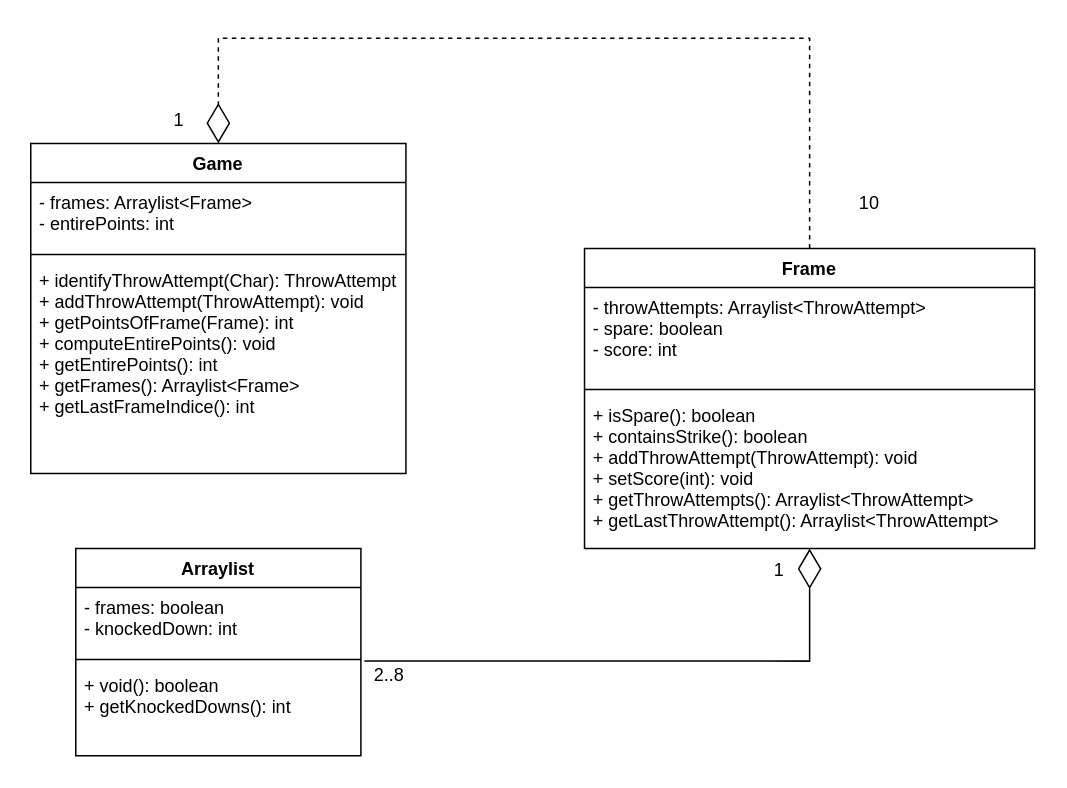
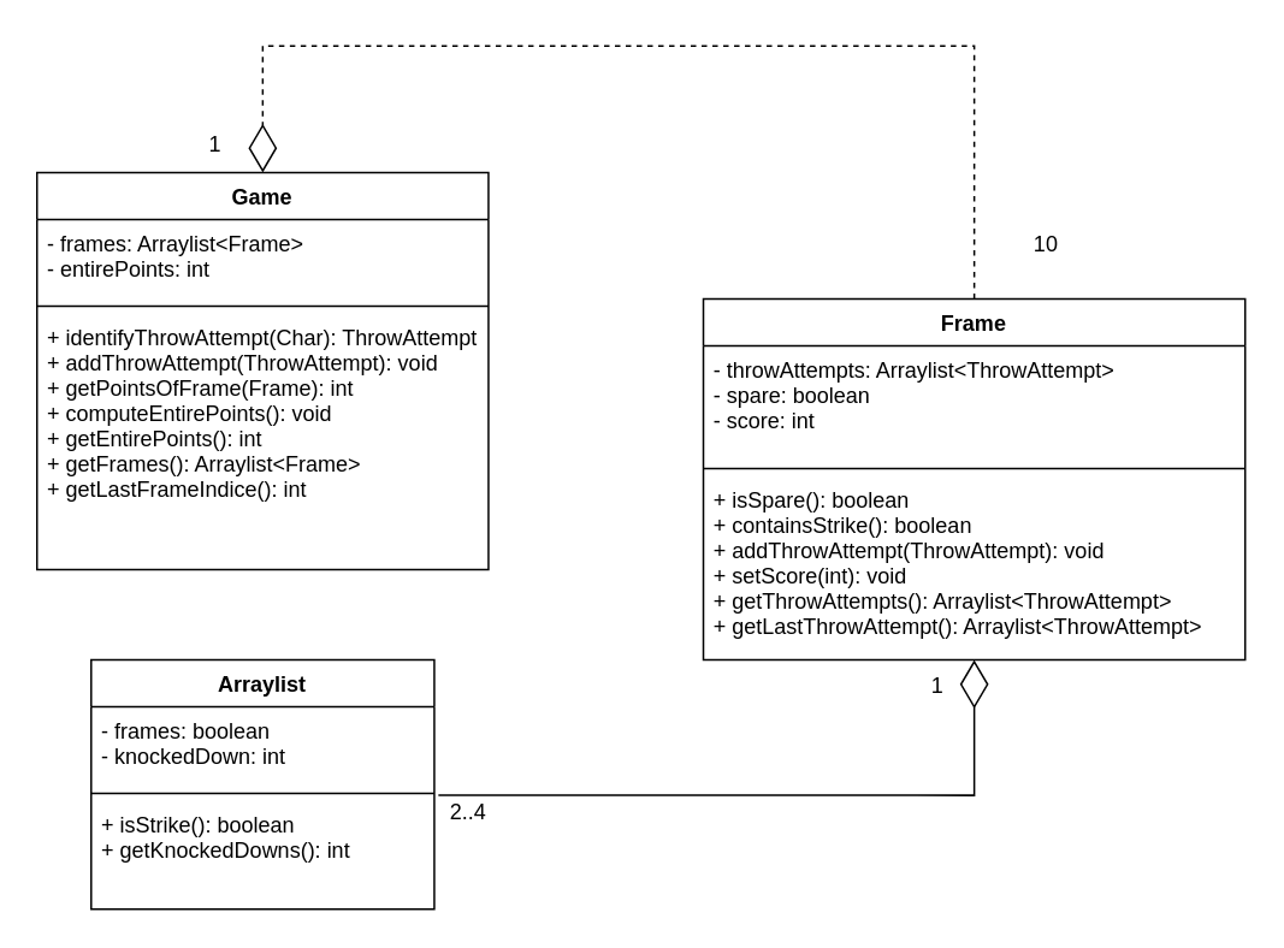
- <mxCell id="15" value="2..8" style="text;html=1;strokeColor=none;fillColor=none;align=center;verticalAlign=middle;whiteSpace=wrap;rounded=0;" parent="1" vertex="1"><mxGeometry x="229" y="430" width="60" height="30" as="geometry" /></mxCell>
+ <mxCell id="15" value="2..4" style="text;html=1;strokeColor=none;fillColor=none;align=center;verticalAlign=middle;whiteSpace=wrap;rounded=0;" parent="1" vertex="1"><mxGeometry x="229" y="430" width="60" height="30" as="geometry" /></mxCell>
- <mxCell id="13" value="+ void(): boolean&#10;+ getKnockedDowns(): int&#10;" style="text;strokeColor=none;fillColor=none;align=left;verticalAlign=top;spacingLeft=4;spacingRight=4;overflow=hidden;rotatable=0;points=[[0,0.5],[1,0.5]];portConstraint=eastwest;" parent="10" vertex="1"><mxGeometry y="78" width="190" height="60" as="geometry" /></mxCell>
+ <mxCell id="13" value="+ isStrike(): boolean&#10;+ getKnockedDowns(): int&#10;" style="text;strokeColor=none;fillColor=none;align=left;verticalAlign=top;spacingLeft=4;spacingRight=4;overflow=hidden;rotatable=0;points=[[0,0.5],[1,0.5]];portConstraint=eastwest;" parent="10" vertex="1"><mxGeometry y="78" width="190" height="60" as="geometry" /></mxCell>
